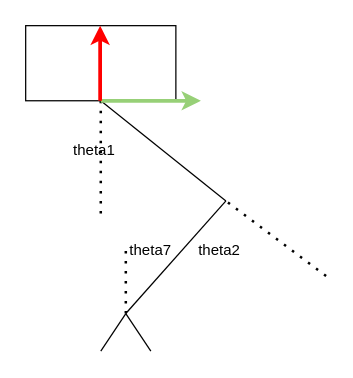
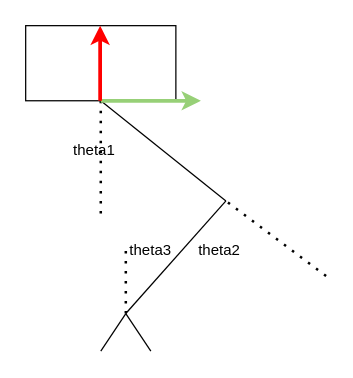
- <mxCell id="14" value="theta7" style="text;html=1;strokeColor=none;fillColor=none;align=center;verticalAlign=middle;whiteSpace=wrap;rounded=0;" vertex="1" parent="1"><mxGeometry x="100" y="190" width="40" height="20" as="geometry" /></mxCell>
+ <mxCell id="14" value="theta3" style="text;html=1;strokeColor=none;fillColor=none;align=center;verticalAlign=middle;whiteSpace=wrap;rounded=0;" vertex="1" parent="1"><mxGeometry x="100" y="190" width="40" height="20" as="geometry" /></mxCell>
